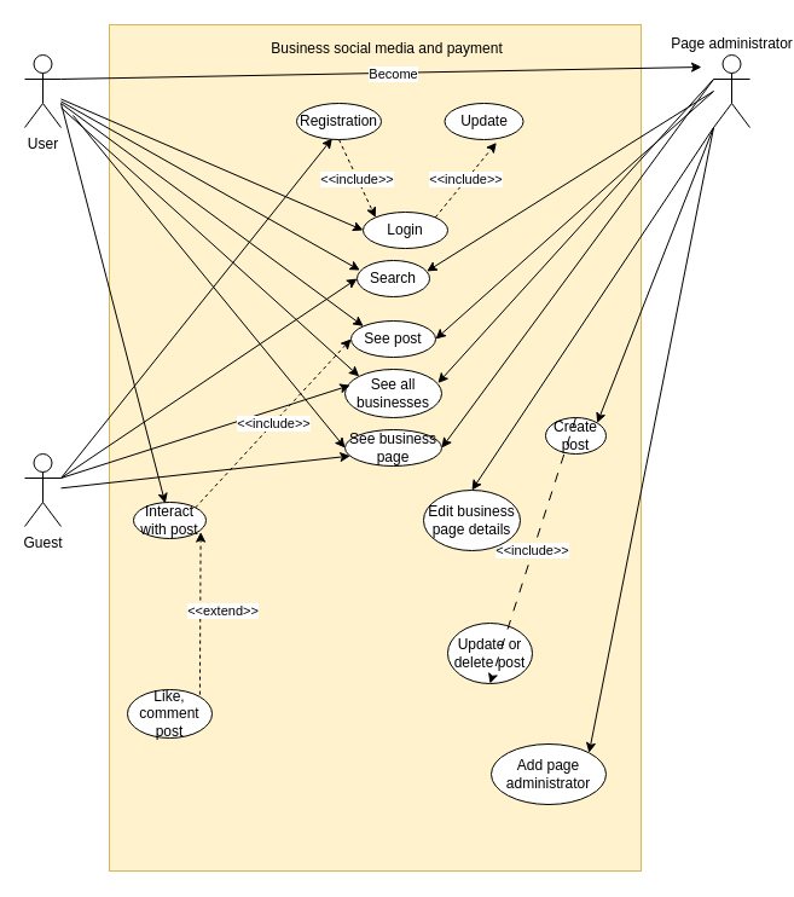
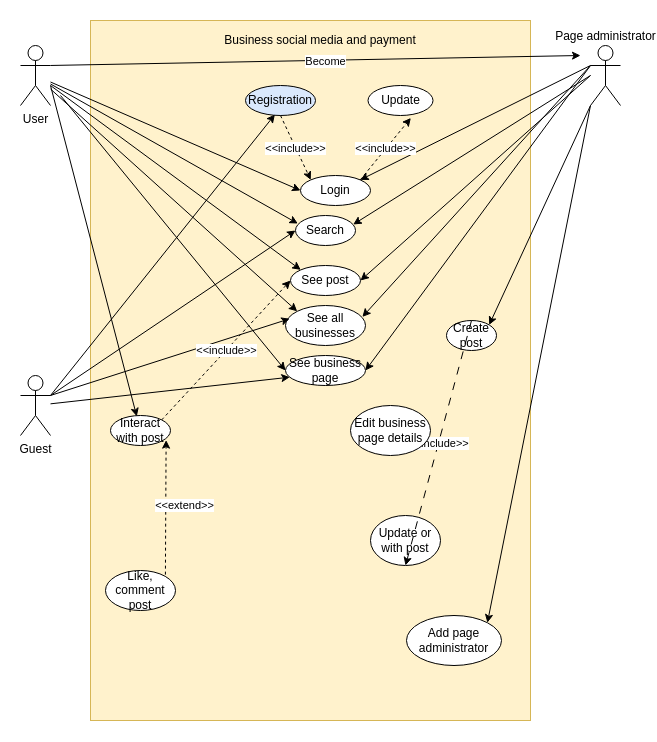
- <mxCell id="8" value="Registration" style="ellipse;whiteSpace=wrap;html=1;" parent="1" vertex="1"><mxGeometry x="245" y="85" width="70" height="30" as="geometry" /></mxCell>
+ <mxCell id="8" value="Registration" style="ellipse;whiteSpace=wrap;html=1;fillColor=#dae8fc;" parent="1" vertex="1"><mxGeometry x="245" y="85" width="70" height="30" as="geometry" /></mxCell>
+ <mxCell id="7" value="" style="endArrow=classic;html=1;rounded=0;exitX=0;exitY=0.333;exitDx=0;exitDy=0;exitPerimeter=0;entryX=1;entryY=0;entryDx=0;entryDy=0;" parent="1" source="3" target="6" edge="1"><mxGeometry width="50" height="50" relative="1" as="geometry"><mxPoint x="390" y="315" as="sourcePoint" /><mxPoint x="440" y="265" as="targetPoint" /></mxGeometry></mxCell>
- <mxCell id="31" value="" style="endArrow=classic;html=1;rounded=0;exitX=0;exitY=1;exitDx=0;exitDy=0;exitPerimeter=0;entryX=0.5;entryY=0;entryDx=0;entryDy=0;" parent="1" source="3" target="30" edge="1"><mxGeometry width="50" height="50" relative="1" as="geometry"><mxPoint x="280" y="355" as="sourcePoint" /><mxPoint x="330" y="305" as="targetPoint" /></mxGeometry></mxCell>
- <mxCell id="27" value="Create post" style="ellipse;whiteSpace=wrap;html=1;" parent="1" vertex="1"><mxGeometry x="451" y="345" width="50" height="30" as="geometry" /></mxCell>
+ <mxCell id="27" value="Create post" style="ellipse;whiteSpace=wrap;html=1;" parent="1" vertex="1"><mxGeometry x="446" y="320" width="50" height="30" as="geometry" /></mxCell>
- <mxCell id="28" value="Update or delete post" style="ellipse;whiteSpace=wrap;html=1;" parent="1" vertex="1"><mxGeometry x="370" y="515" width="70" height="50" as="geometry" /></mxCell>
+ <mxCell id="28" value="Update or with post" style="ellipse;whiteSpace=wrap;html=1;" parent="1" vertex="1"><mxGeometry x="370" y="515" width="70" height="50" as="geometry" /></mxCell>
